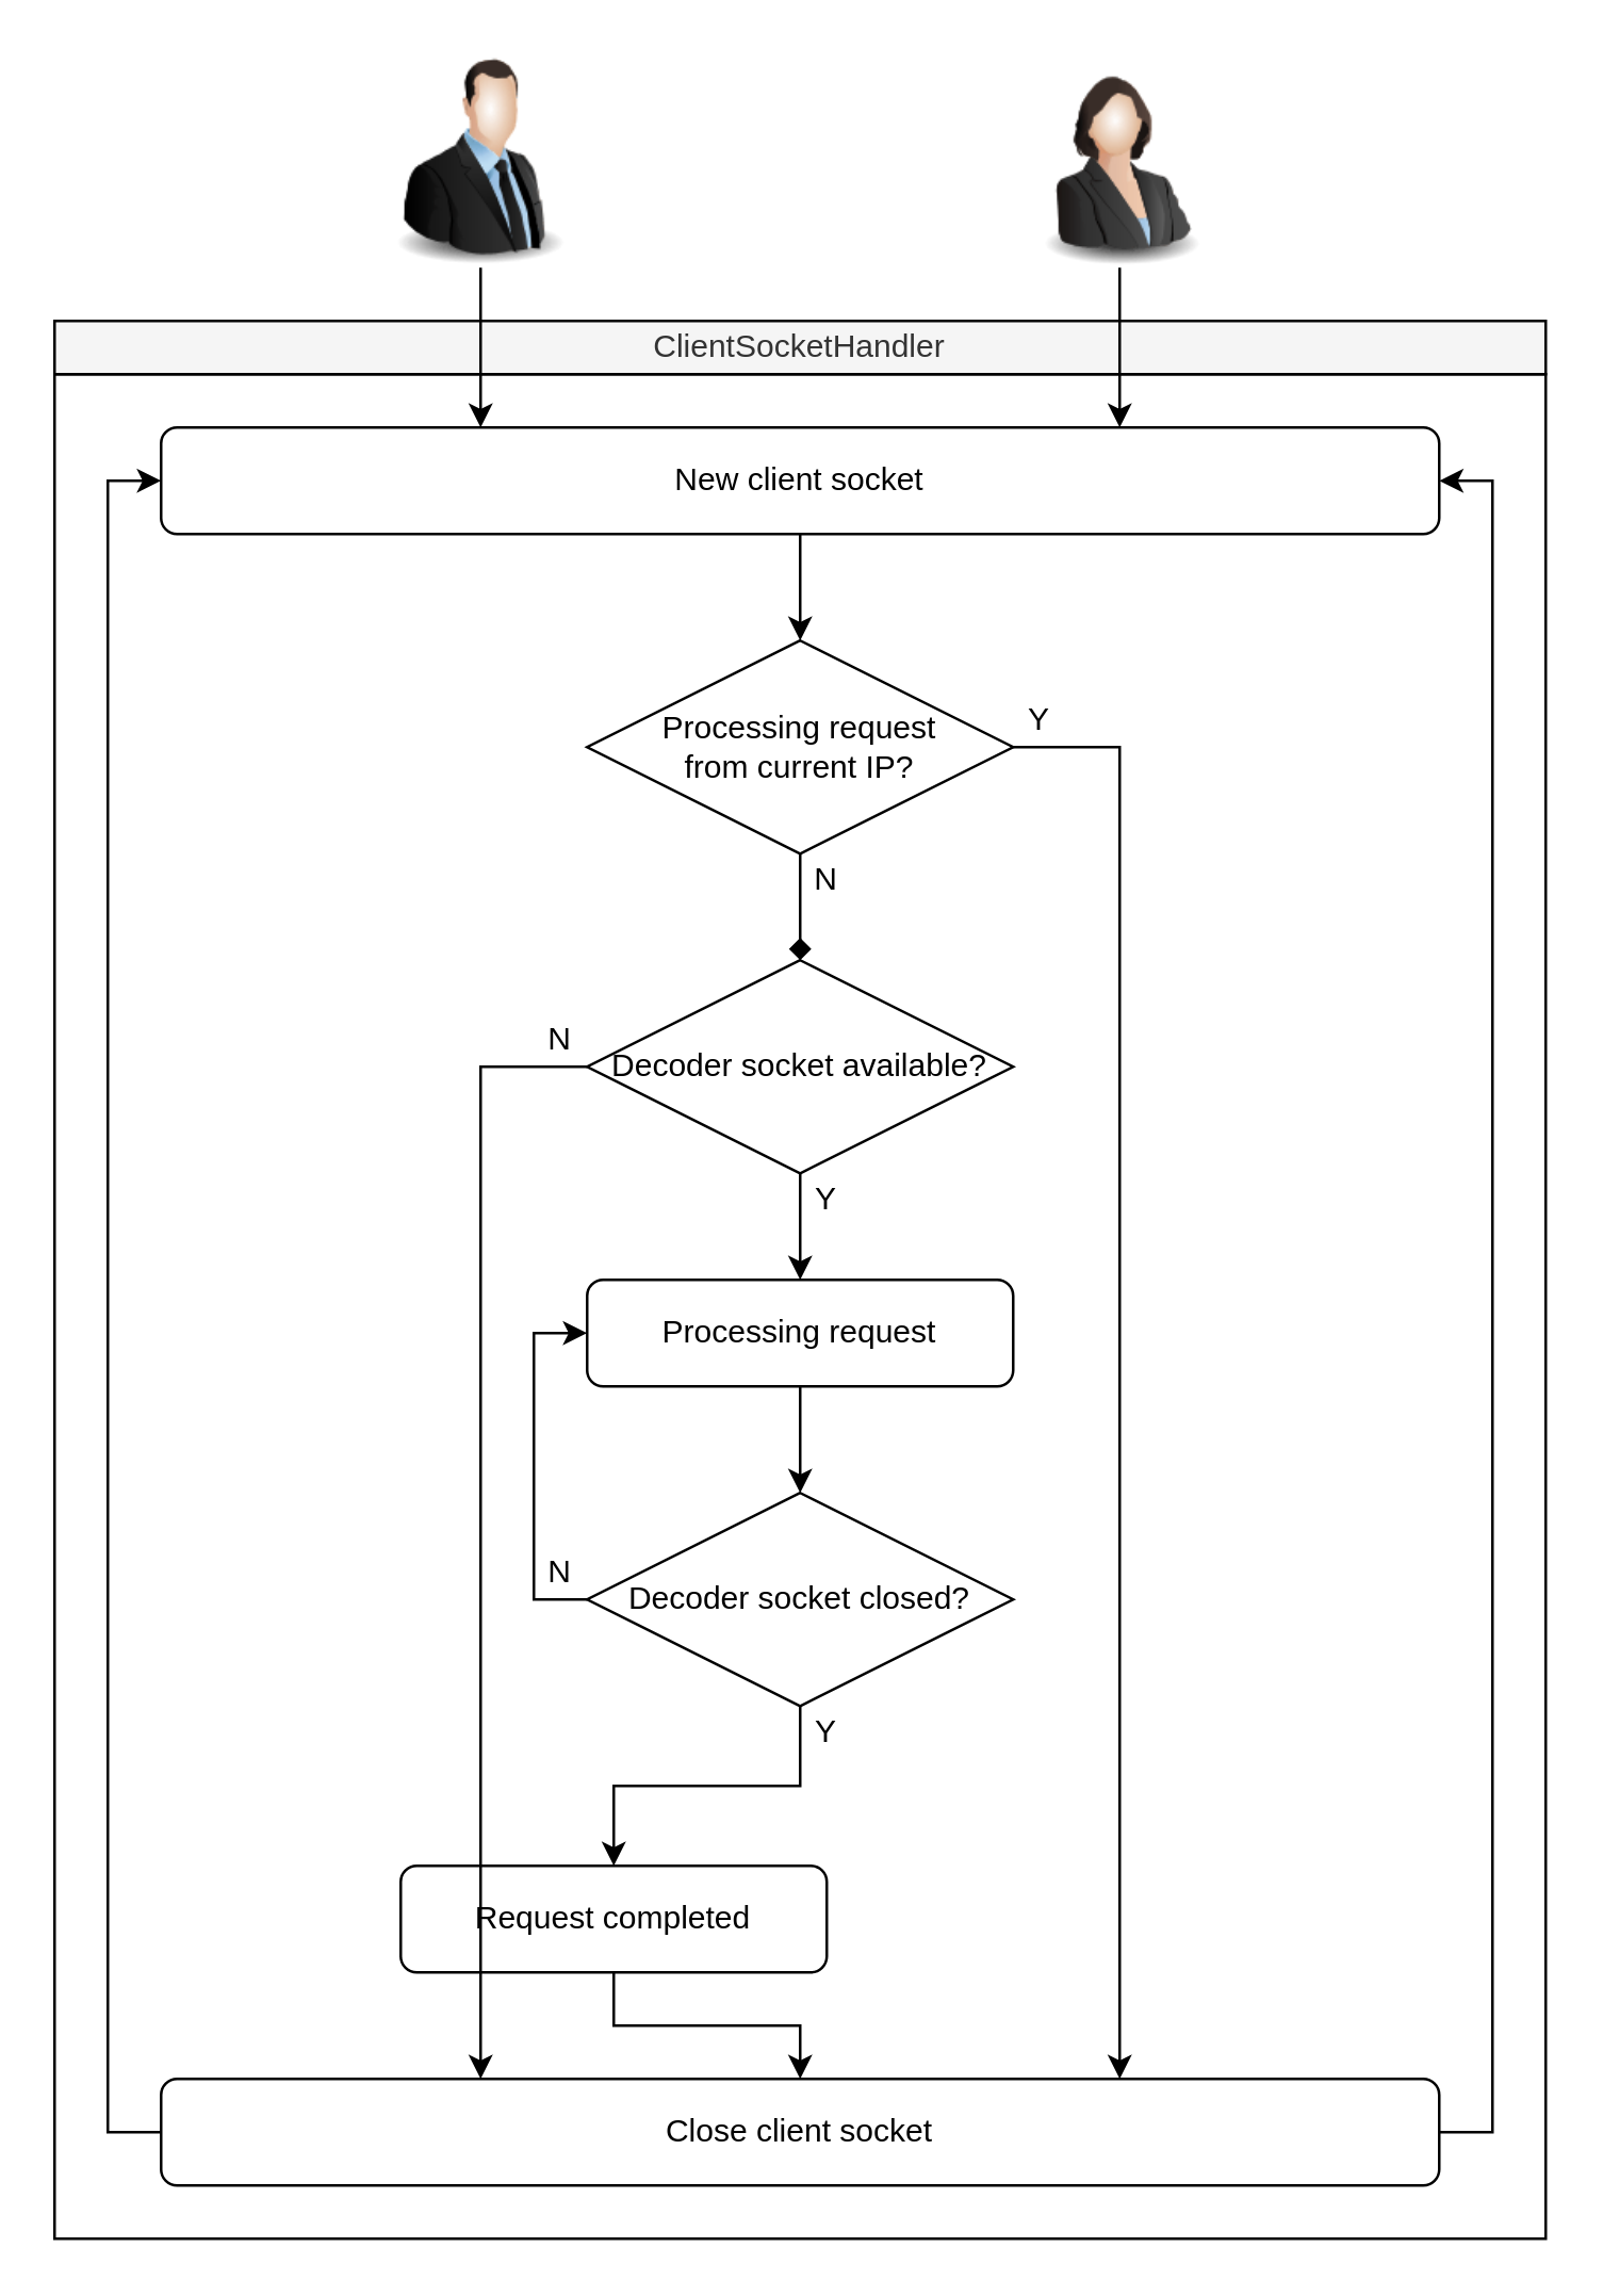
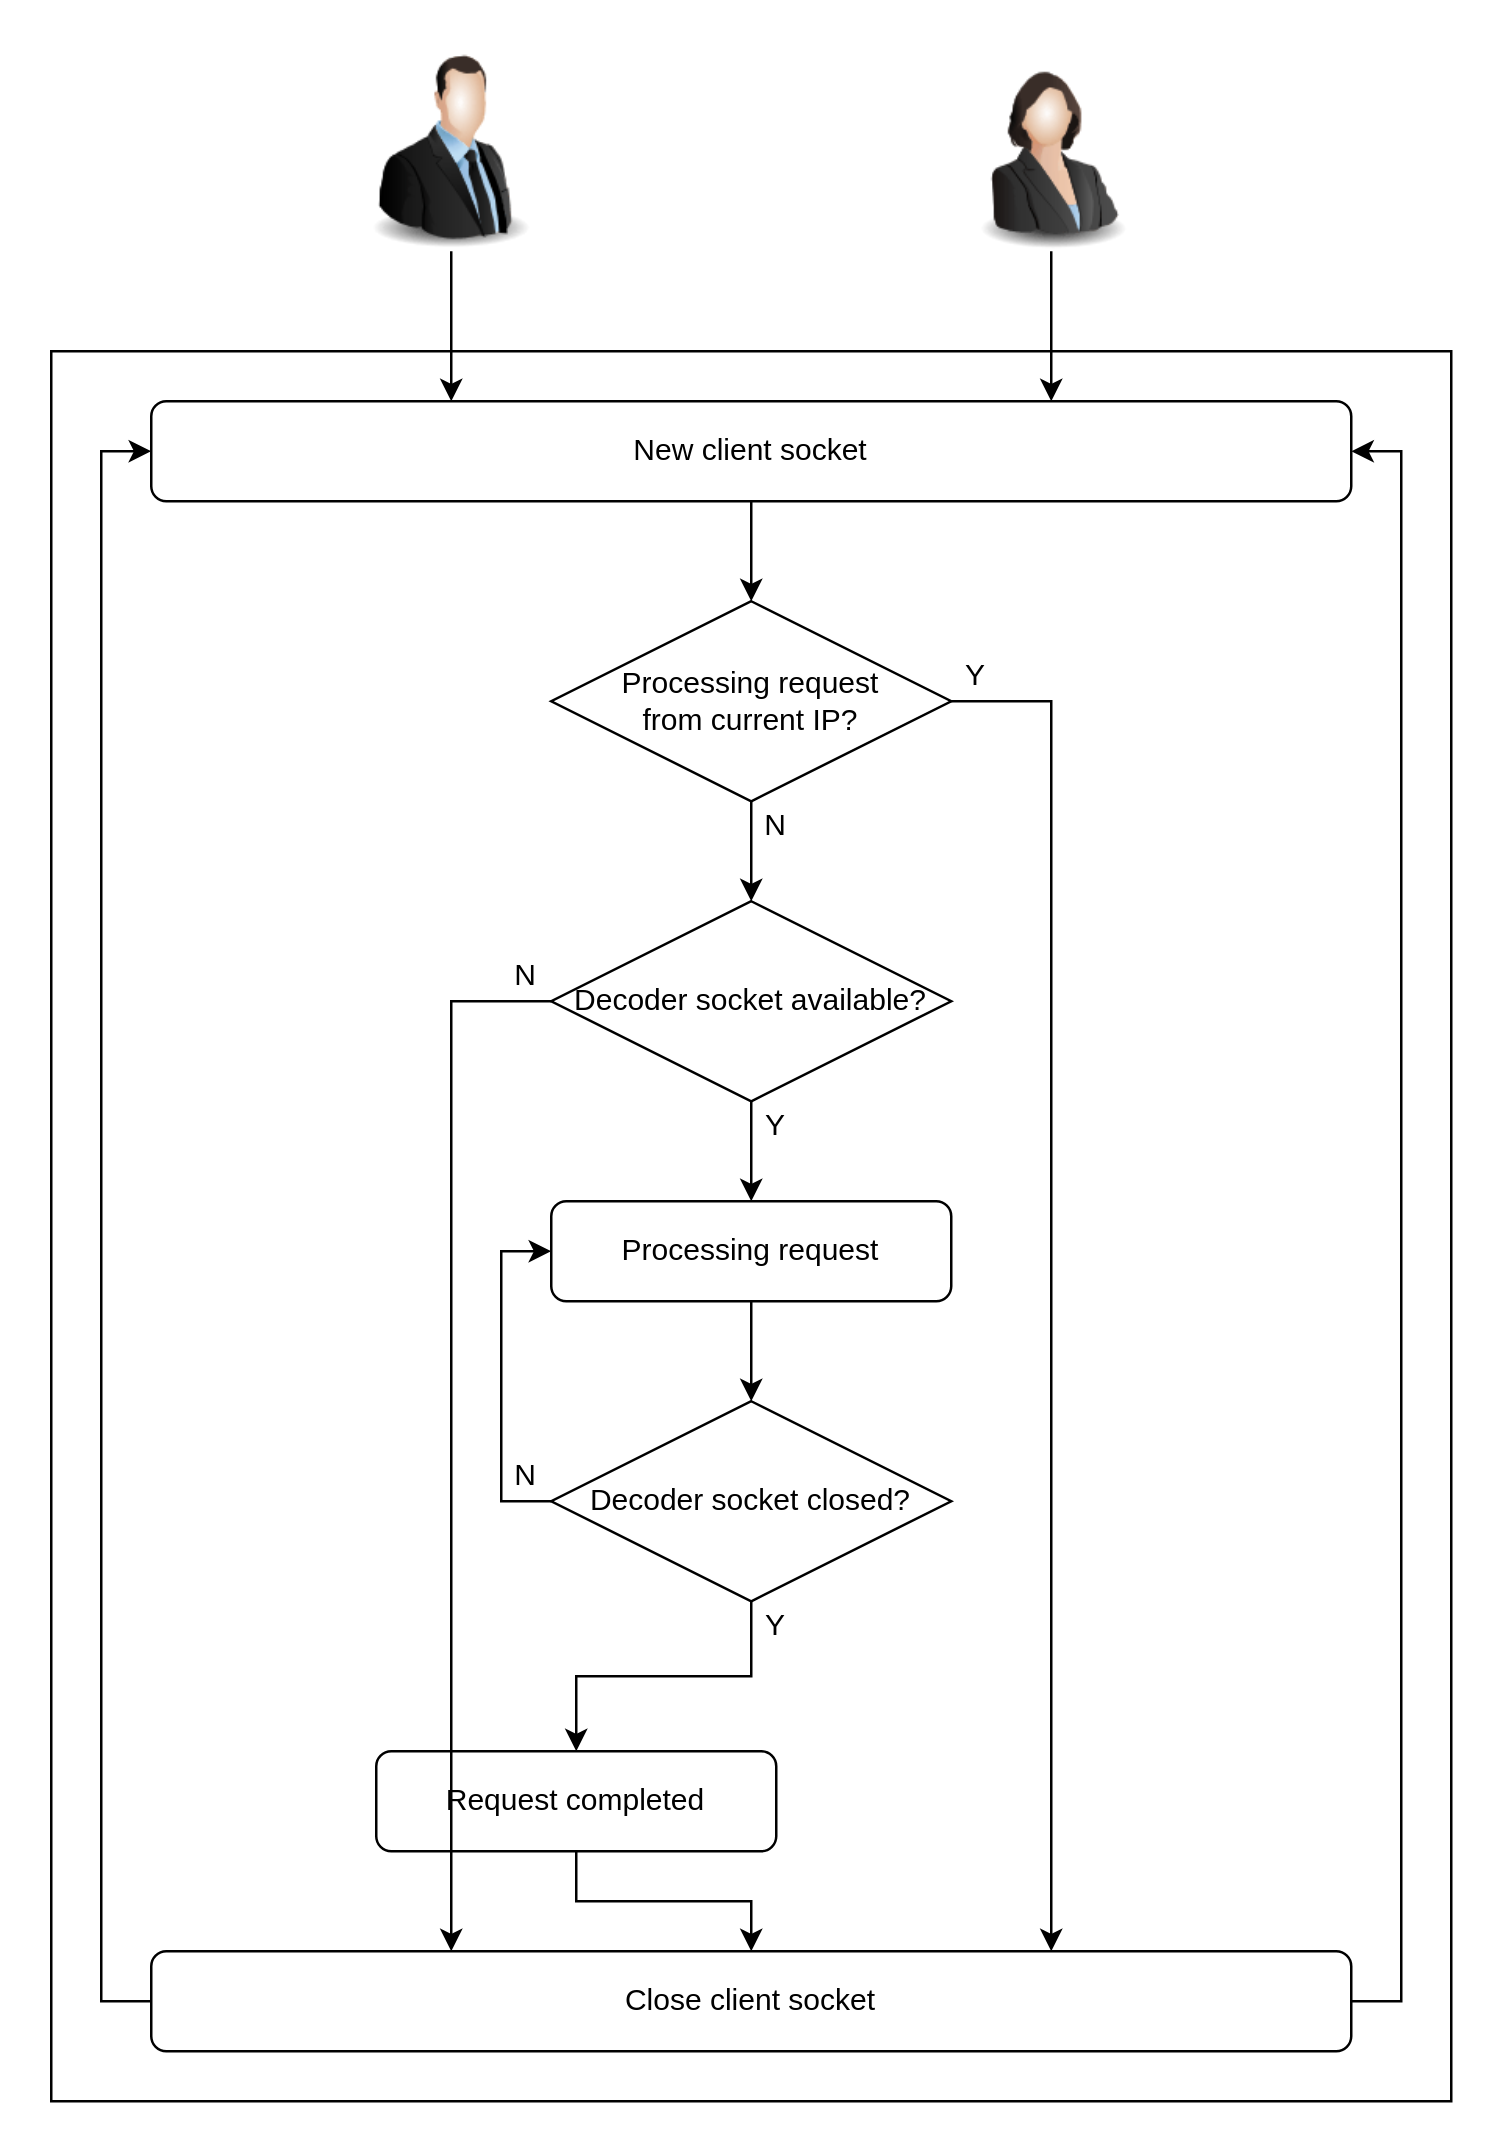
- <mxCell id="2" value="ClientSocketHandler" style="rounded=0;whiteSpace=wrap;html=1;fillColor=#f5f5f5;strokeColor=#000000;fontColor=#333333;" vertex="1" parent="1"><mxGeometry x="20" y="120" width="560" height="20" as="geometry" /></mxCell>
- <mxCell id="20" style="edgeStyle=orthogonalEdgeStyle;rounded=0;orthogonalLoop=1;jettySize=auto;html=1;exitX=0.5;exitY=1;exitDx=0;exitDy=0;entryX=0.5;entryY=0;entryDx=0;entryDy=0;endArrow=diamond;endFill=1;" edge="1" parent="1" source="22" target="12"><mxGeometry relative="1" as="geometry" /></mxCell>
+ <mxCell id="20" style="edgeStyle=orthogonalEdgeStyle;rounded=0;orthogonalLoop=1;jettySize=auto;html=1;exitX=0.5;exitY=1;exitDx=0;exitDy=0;entryX=0.5;entryY=0;entryDx=0;entryDy=0;endArrow=classic;endFill=1;" edge="1" parent="1" source="22" target="12"><mxGeometry relative="1" as="geometry" /></mxCell>
